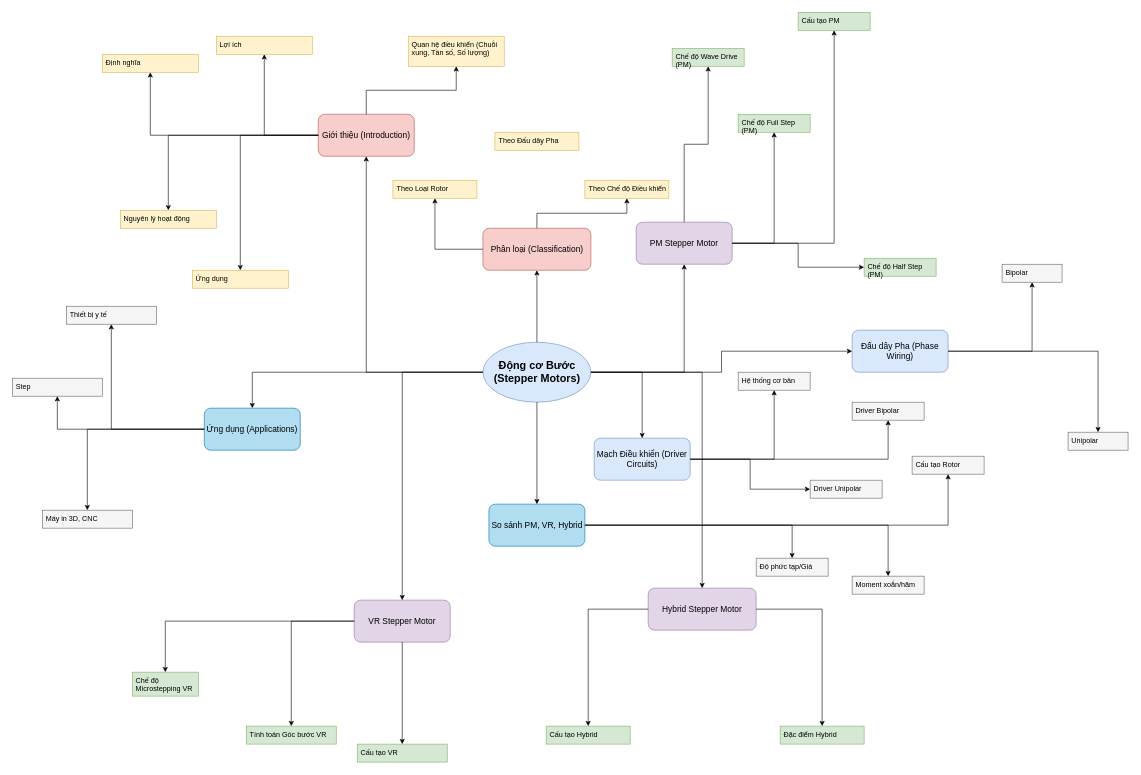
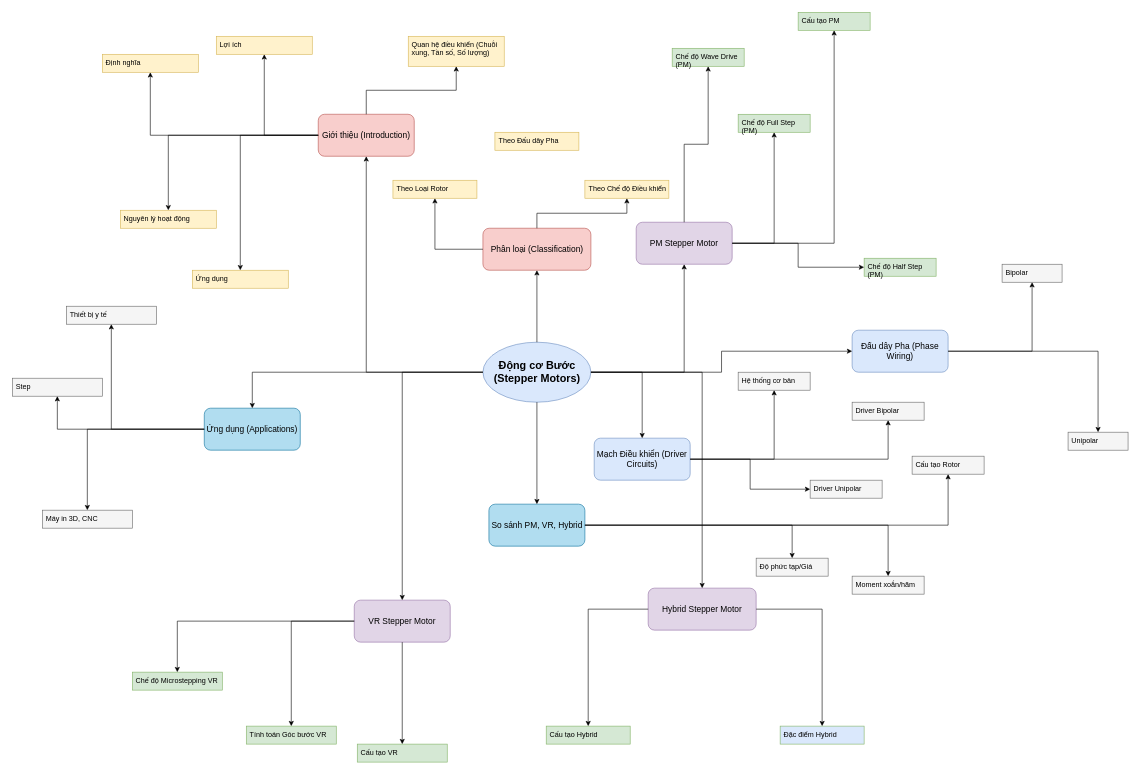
- <mxCell id="38" value="Chế độ Microstepping VR" style="whiteSpace=wrap;html=1;fontSize=12;align=left;verticalAlign=top;spacingLeft=4;fillColor=#d5e8d4;strokeColor=#82b366;" parent="1" vertex="1"><mxGeometry x="220" y="1120" width="110" height="40" as="geometry" /></mxCell>
+ <mxCell id="38" value="Chế độ Microstepping VR" style="whiteSpace=wrap;html=1;fontSize=12;align=left;verticalAlign=top;spacingLeft=4;fillColor=#d5e8d4;strokeColor=#82b366;" parent="1" vertex="1"><mxGeometry x="220" y="1120" width="150" height="30" as="geometry" /></mxCell>
- <mxCell id="44" value="Đặc điểm Hybrid" style="whiteSpace=wrap;html=1;fontSize=12;align=left;verticalAlign=top;spacingLeft=4;fillColor=#d5e8d4;strokeColor=#82b366;" parent="1" vertex="1"><mxGeometry x="1300" y="1210" width="140" height="30" as="geometry" /></mxCell>
+ <mxCell id="44" value="Đặc điểm Hybrid" style="whiteSpace=wrap;html=1;fontSize=12;align=left;verticalAlign=top;spacingLeft=4;fillColor=#dae8fc;strokeColor=#82b366;" parent="1" vertex="1"><mxGeometry x="1300" y="1210" width="140" height="30" as="geometry" /></mxCell>
